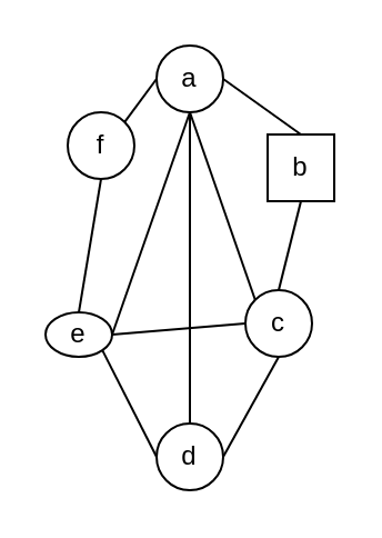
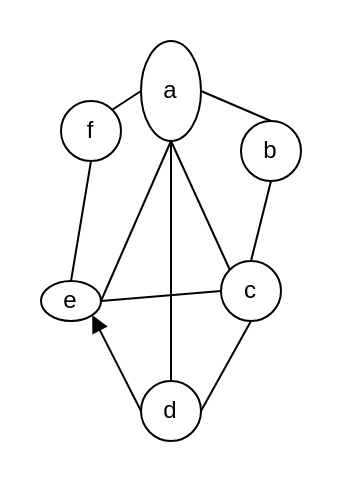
- <mxCell id="3" value="a" style="ellipse;whiteSpace=wrap;html=1;aspect=fixed;" vertex="1" parent="1"><mxGeometry x="70" width="30" height="30" as="geometry" y="20" /></mxCell>
+ <mxCell id="3" value="a" style="ellipse;whiteSpace=wrap;html=1;aspect=fixed;" vertex="1" parent="1"><mxGeometry x="70" y="20" width="30" height="50" as="geometry" /></mxCell>
- <mxCell id="4" value="b" style="whiteSpace=wrap;html=1;aspect=fixed;rounded=0;" vertex="1" parent="1"><mxGeometry x="120" y="60" width="30" height="30" as="geometry" /></mxCell>
+ <mxCell id="4" value="b" style="ellipse;whiteSpace=wrap;html=1;aspect=fixed;" vertex="1" parent="1"><mxGeometry x="120" y="60" width="30" height="30" as="geometry" /></mxCell>
- <mxCell id="13" value="" style="endArrow=none;html=1;rounded=0;entryX=1;entryY=1;entryDx=0;entryDy=0;exitX=0;exitY=0.5;exitDx=0;exitDy=0;" edge="1" parent="1" source="6" target="5"><mxGeometry width="50" height="50" relative="1" as="geometry"><mxPoint x="45" y="150" as="sourcePoint" /><mxPoint x="45" y="100" as="targetPoint" /></mxGeometry></mxCell>
+ <mxCell id="13" value="" style="endArrow=block;html=1;rounded=0;entryX=1;entryY=1;entryDx=0;entryDy=0;exitX=0;exitY=0.5;exitDx=0;exitDy=0;" edge="1" parent="1" source="6" target="5"><mxGeometry width="50" height="50" relative="1" as="geometry"><mxPoint x="45" y="150" as="sourcePoint" /><mxPoint x="45" y="100" as="targetPoint" /></mxGeometry></mxCell>
